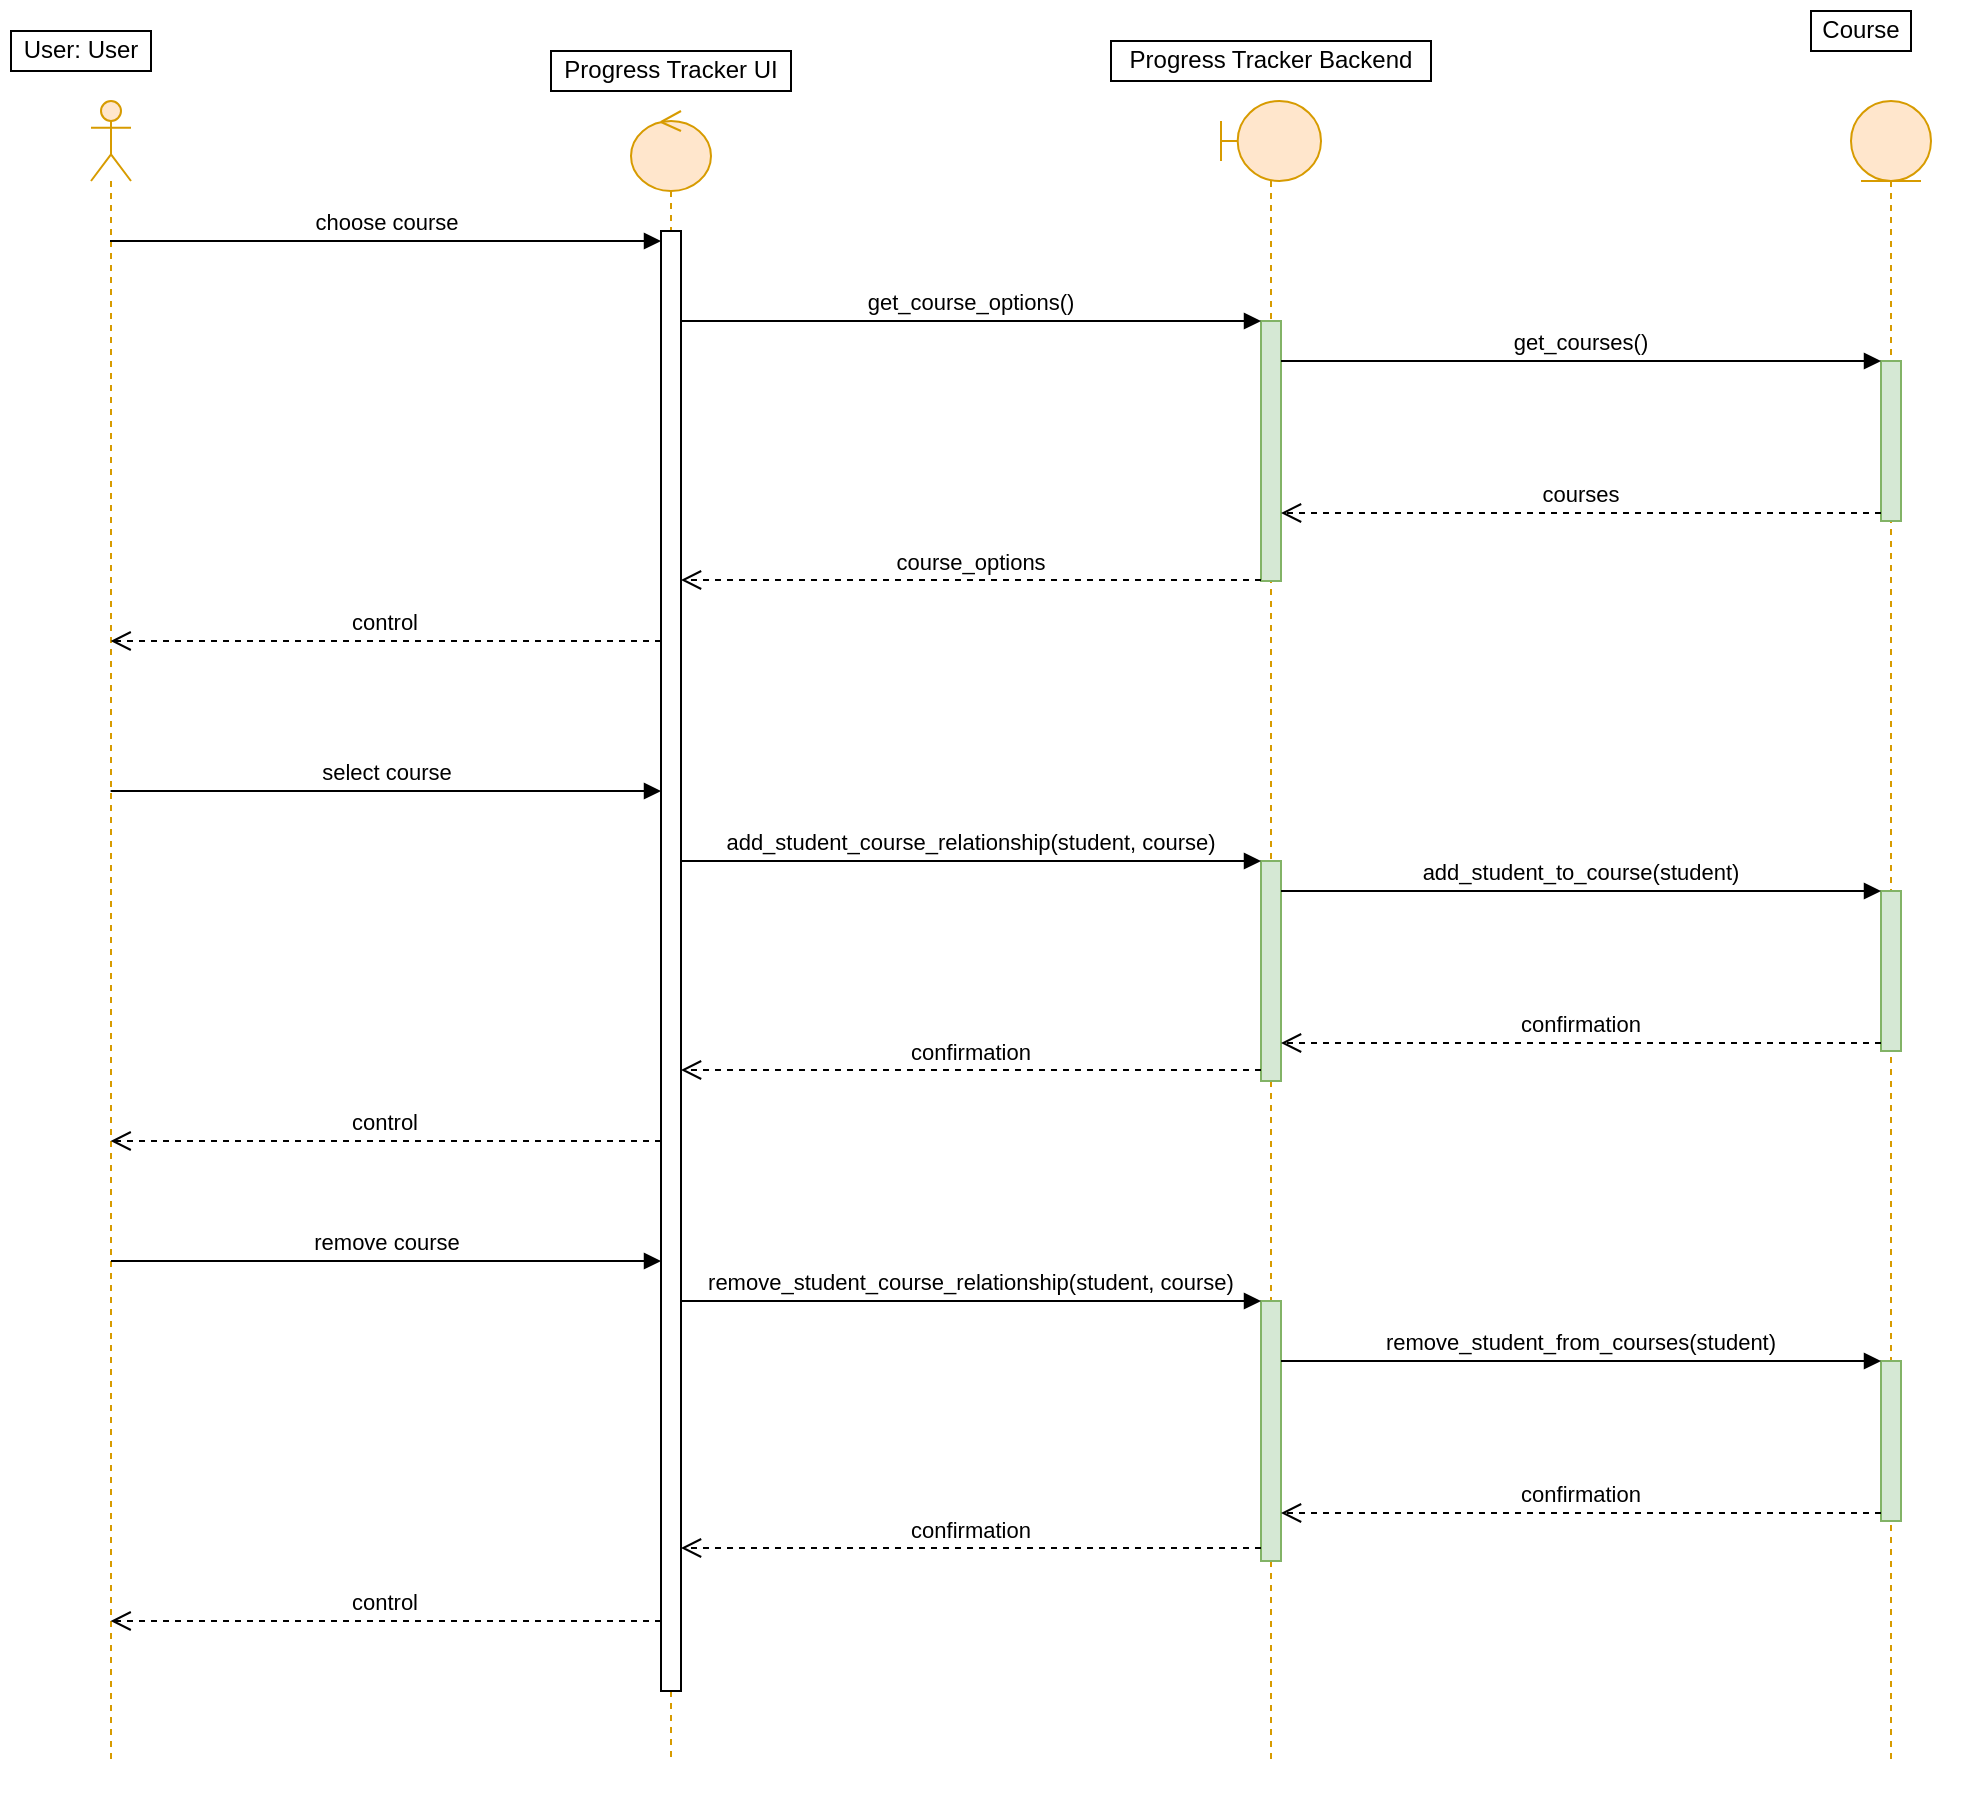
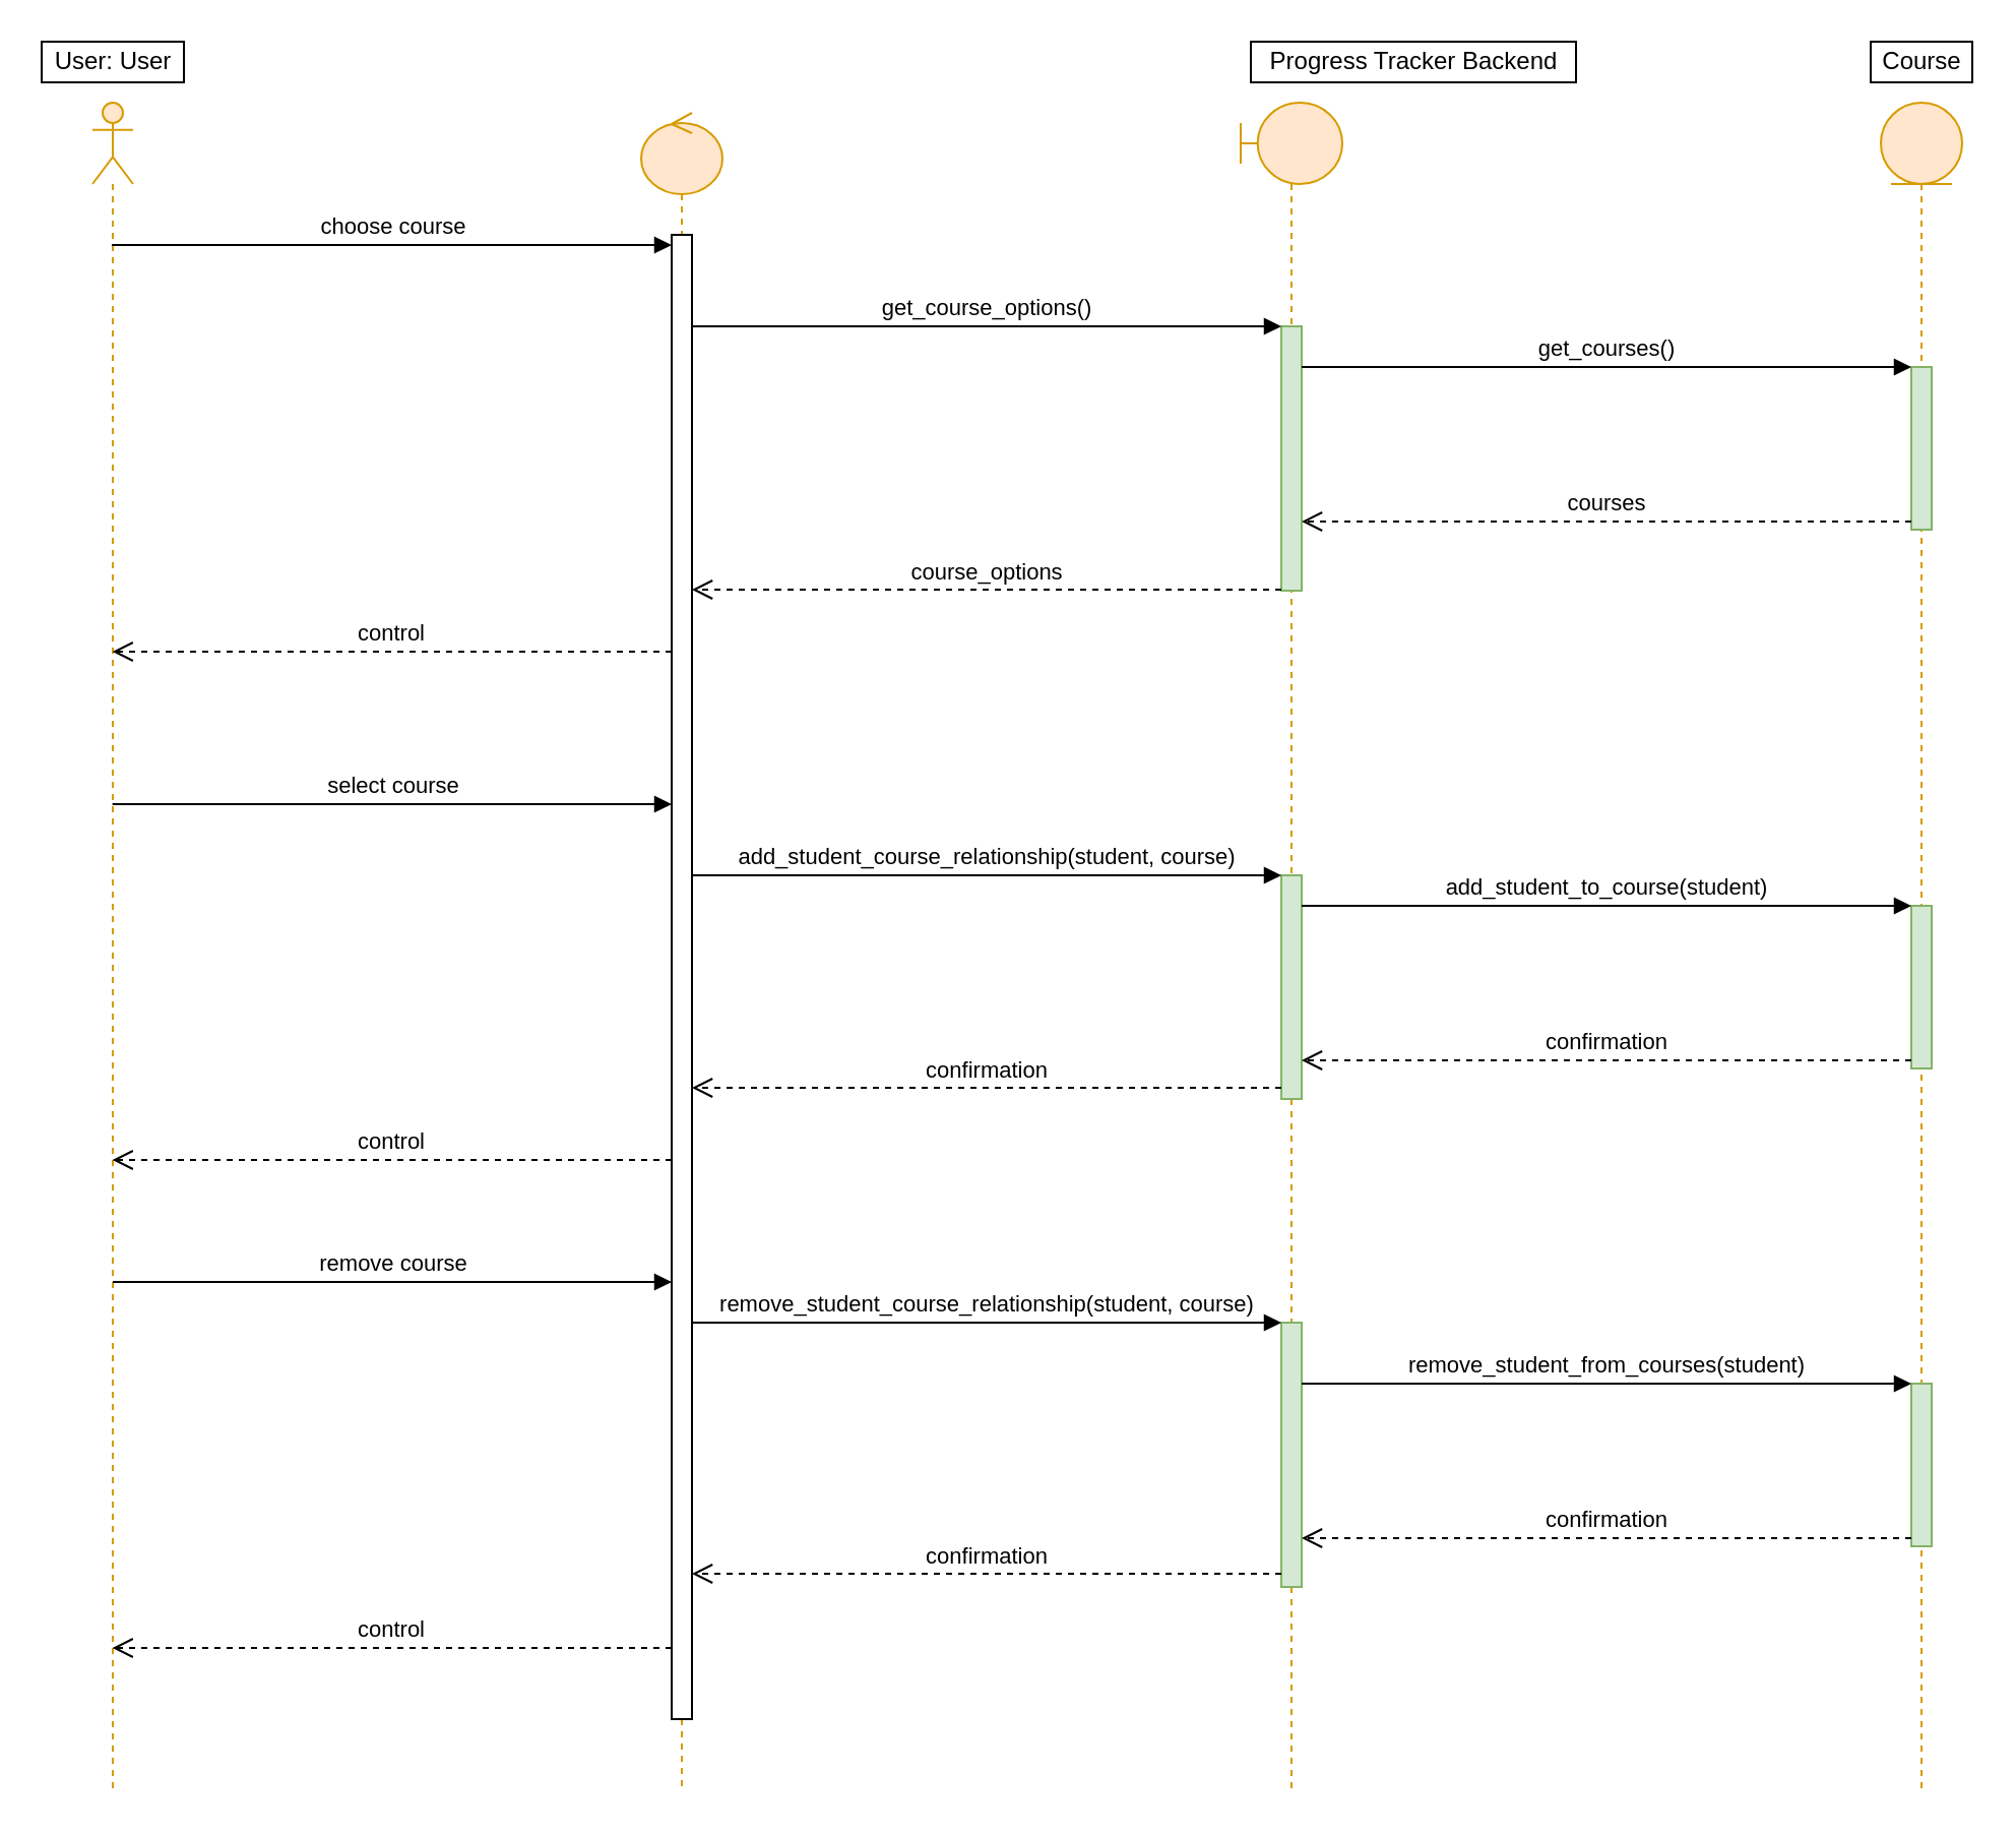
- <mxCell id="18" value="Course" style="text;html=1;resizable=0;points=[];autosize=1;align=center;verticalAlign=top;spacingTop=-4;fontColor=#000000;labelBackgroundColor=none;strokeColor=#000000;" parent="1" vertex="1"><mxGeometry x="905" y="5" width="50" height="20" as="geometry" /></mxCell>
+ <mxCell id="18" value="Course" style="text;html=1;resizable=0;points=[];autosize=1;align=center;verticalAlign=top;spacingTop=-4;fontColor=#000000;labelBackgroundColor=none;strokeColor=#000000;" parent="1" vertex="1"><mxGeometry x="920" y="20" width="50" height="20" as="geometry" /></mxCell>
- <mxCell id="4" value="User: User" style="text;html=1;resizable=0;points=[];autosize=1;align=center;verticalAlign=top;spacingTop=-4;fontColor=#000000;labelBackgroundColor=none;strokeColor=#000000;" parent="1" vertex="1"><mxGeometry x="5" y="15" width="70" height="20" as="geometry" /></mxCell>
+ <mxCell id="4" value="User: User" style="text;html=1;resizable=0;points=[];autosize=1;align=center;verticalAlign=top;spacingTop=-4;fontColor=#000000;labelBackgroundColor=none;strokeColor=#000000;" parent="1" vertex="1"><mxGeometry x="20" y="20" width="70" height="20" as="geometry" /></mxCell>
- <mxCell id="12" value="Progress Tracker Backend" style="text;html=1;resizable=0;points=[];autosize=1;align=center;verticalAlign=top;spacingTop=-4;fontColor=#000000;labelBackgroundColor=none;strokeColor=#000000;" parent="1" vertex="1"><mxGeometry x="555" y="20" width="160" height="20" as="geometry" /></mxCell>
+ <mxCell id="12" value="Progress Tracker Backend" style="text;html=1;resizable=0;points=[];autosize=1;align=center;verticalAlign=top;spacingTop=-4;fontColor=#000000;labelBackgroundColor=none;strokeColor=#000000;" parent="1" vertex="1"><mxGeometry x="615" y="20" width="160" height="20" as="geometry" /></mxCell>
- <mxCell id="7" value="Progress Tracker UI" style="text;html=1;resizable=0;points=[];autosize=1;align=center;verticalAlign=top;spacingTop=-4;fontColor=#000000;labelBackgroundColor=none;strokeColor=#000000;" parent="1" vertex="1"><mxGeometry x="275" y="25" width="120" height="20" as="geometry" /></mxCell>
